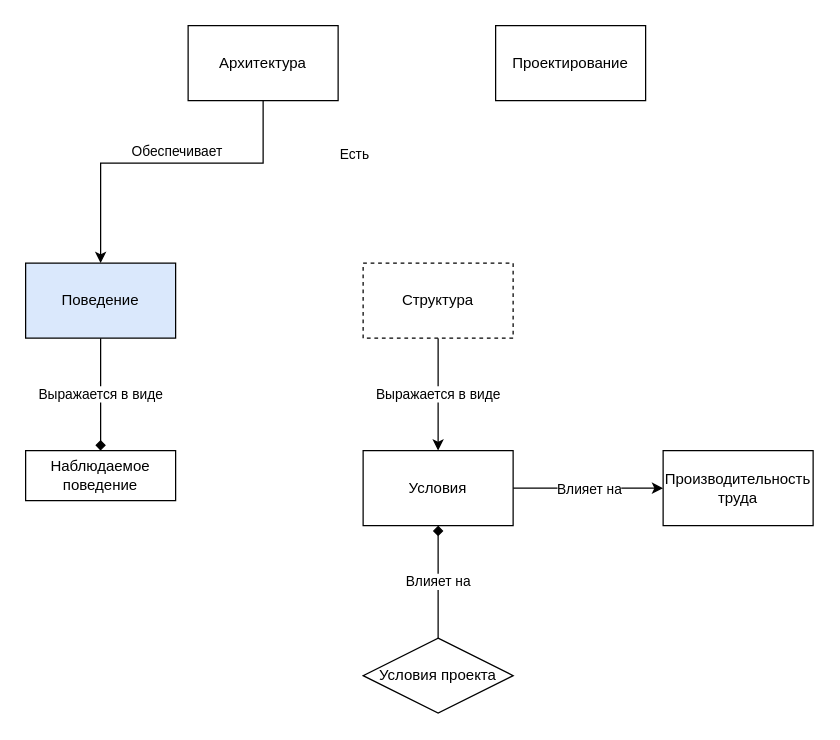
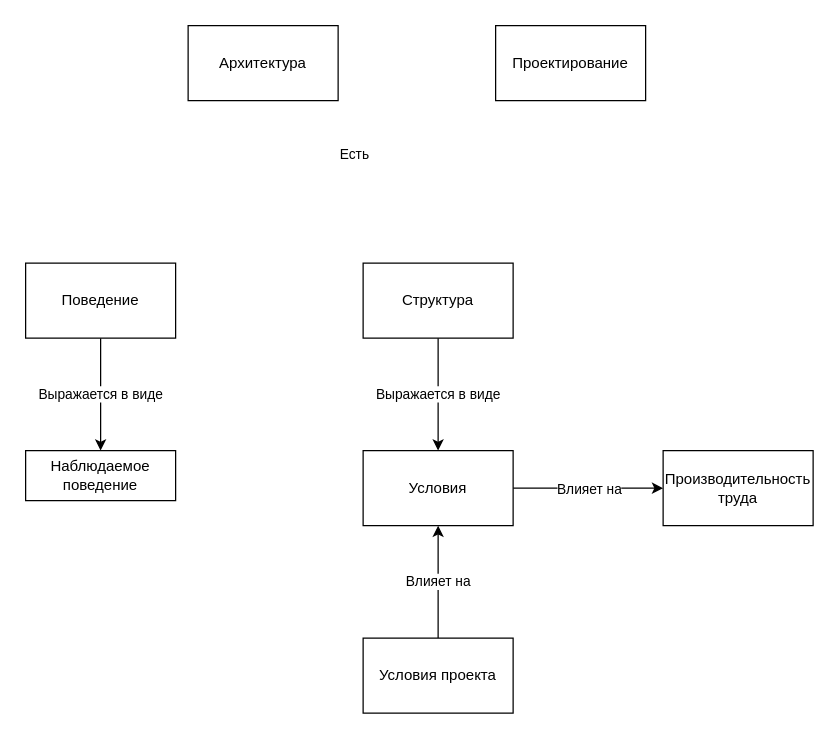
- <mxCell id="10" style="edgeStyle=orthogonalEdgeStyle;rounded=0;orthogonalLoop=1;jettySize=auto;html=1;" edge="1" parent="1" source="12" target="9"><mxGeometry relative="1" as="geometry"><Array as="points"><mxPoint x="210" y="130" /><mxPoint x="80" y="130" /></Array></mxGeometry></mxCell>
- <mxCell id="11" value="Обеспечивает" style="edgeLabel;html=1;align=center;verticalAlign=middle;resizable=0;points=[];" vertex="1" connectable="0" parent="10"><mxGeometry x="-0.254" relative="1" as="geometry"><mxPoint x="-23" y="-10" as="offset" /></mxGeometry></mxCell>
- <mxCell id="9" value="Поведение" style="whiteSpace=wrap;html=1;rounded=0;fillColor=#dae8fc;" parent="1" vertex="1"><mxGeometry x="20" y="210" width="120" height="60" as="geometry" /></mxCell>
+ <mxCell id="9" value="Поведение" style="whiteSpace=wrap;html=1;rounded=0;" parent="1" vertex="1"><mxGeometry x="20" y="210" width="120" height="60" as="geometry" /></mxCell>
- <mxCell id="7" value="Структура" style="whiteSpace=wrap;html=1;rounded=0;dashed=1;" parent="1" vertex="1"><mxGeometry x="290" y="210" width="120" height="60" as="geometry" /></mxCell>
+ <mxCell id="7" value="Структура" style="whiteSpace=wrap;html=1;rounded=0;" parent="1" vertex="1"><mxGeometry x="290" y="210" width="120" height="60" as="geometry" /></mxCell>
- <mxCell id="8" value="Выражается в виде" style="edgeStyle=orthogonalEdgeStyle;rounded=0;orthogonalLoop=1;jettySize=auto;html=1;endArrow=diamond;" edge="1" parent="1" source="9" target="17"><mxGeometry relative="1" as="geometry" /></mxCell>
+ <mxCell id="8" value="Выражается в виде" style="edgeStyle=orthogonalEdgeStyle;rounded=0;orthogonalLoop=1;jettySize=auto;html=1;" edge="1" parent="1" source="9" target="17"><mxGeometry relative="1" as="geometry" /></mxCell>
- <mxCell id="14" value="Влияет на" style="edgeStyle=orthogonalEdgeStyle;rounded=0;orthogonalLoop=1;jettySize=auto;html=1;entryX=0.5;entryY=1;entryDx=0;entryDy=0;endArrow=diamond;" parent="1" source="15" target="4" edge="1"><mxGeometry relative="1" as="geometry" /></mxCell>
+ <mxCell id="14" value="Влияет на" style="edgeStyle=orthogonalEdgeStyle;rounded=0;orthogonalLoop=1;jettySize=auto;html=1;entryX=0.5;entryY=1;entryDx=0;entryDy=0;" parent="1" source="15" target="4" edge="1"><mxGeometry relative="1" as="geometry" /></mxCell>
- <mxCell id="15" value="Условия проекта" style="rhombus;whiteSpace=wrap;html=1;" parent="1" vertex="1"><mxGeometry x="290" y="510" width="120" height="60" as="geometry" /></mxCell>
+ <mxCell id="15" value="Условия проекта" style="whiteSpace=wrap;html=1;rounded=0;" parent="1" vertex="1"><mxGeometry x="290" y="510" width="120" height="60" as="geometry" /></mxCell>
